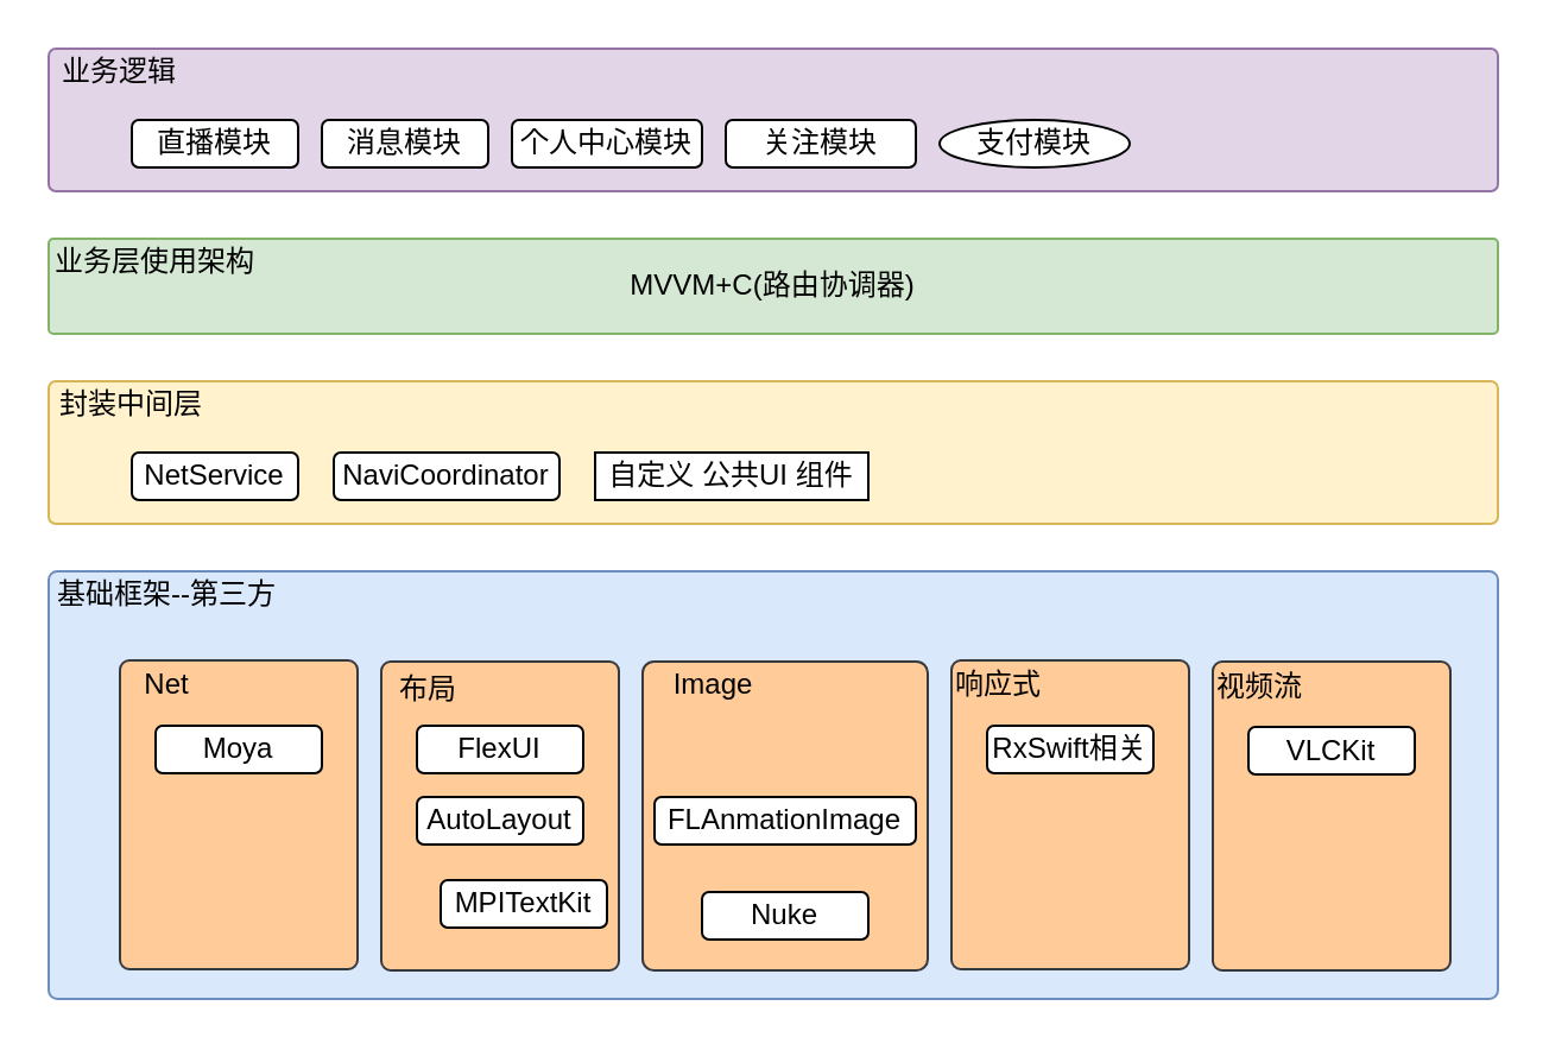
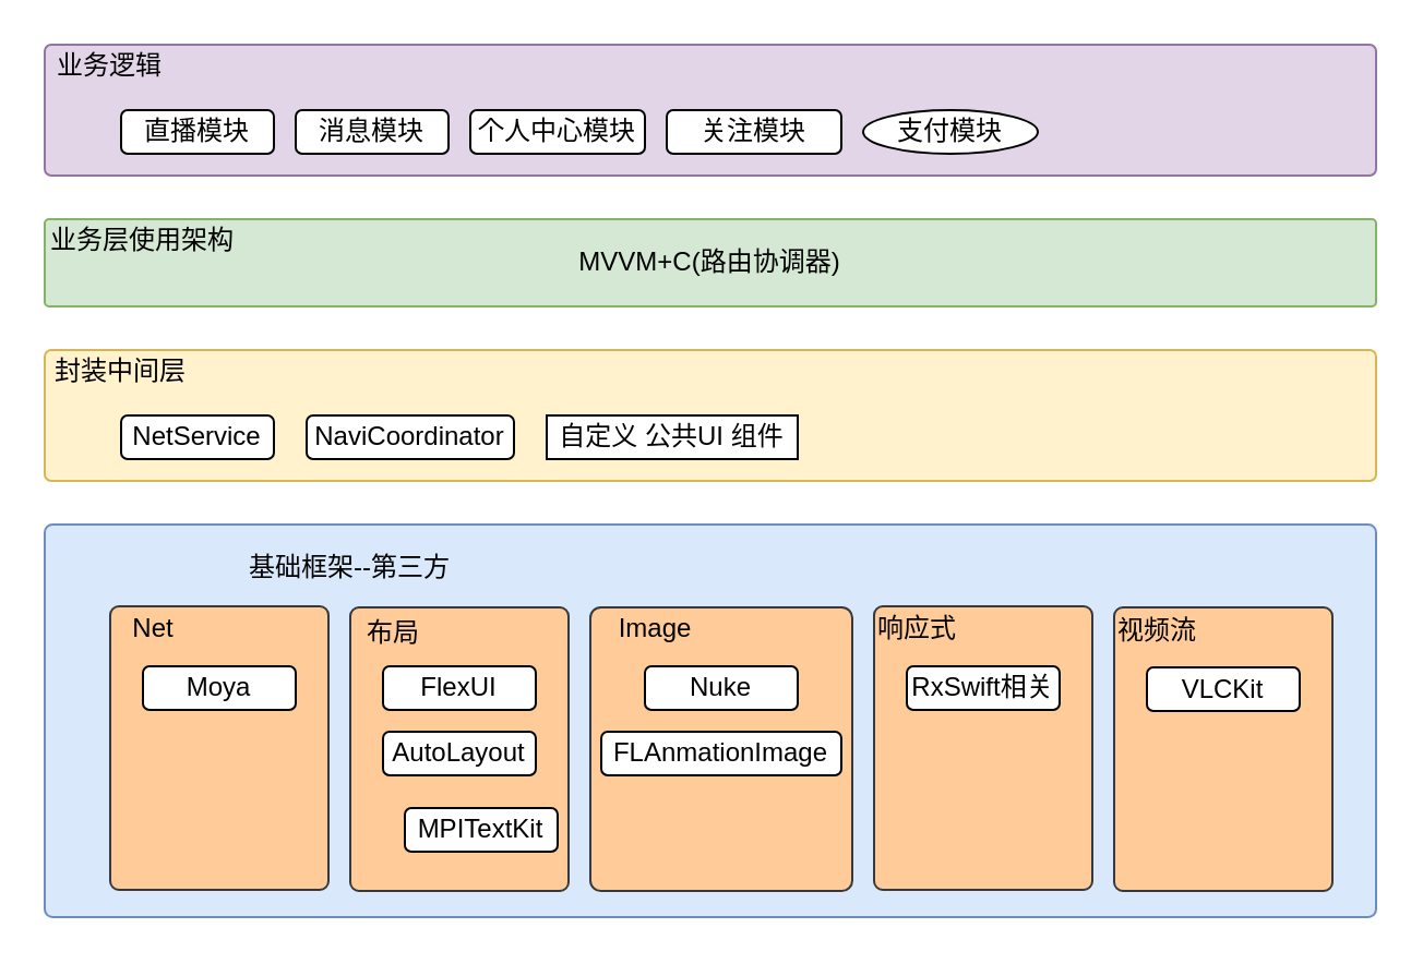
- <mxCell id="21" value="基础框架--第三方" style="text;html=1;strokeColor=none;fillColor=none;align=center;verticalAlign=middle;whiteSpace=wrap;rounded=0;" vertex="1" parent="1"><mxGeometry x="20" y="240" width="100" height="20" as="geometry" /></mxCell>
+ <mxCell id="21" value="基础框架--第三方" style="text;html=1;strokeColor=none;fillColor=none;align=center;verticalAlign=middle;whiteSpace=wrap;rounded=0;" vertex="1" parent="1"><mxGeometry x="110" y="250" width="100" height="20" as="geometry" /></mxCell>
- <mxCell id="11" value="Nuke" style="rounded=1;whiteSpace=wrap;html=1;" vertex="1" parent="1"><mxGeometry x="295" y="375" width="70" height="20" as="geometry" /></mxCell>
+ <mxCell id="11" value="Nuke" style="rounded=1;whiteSpace=wrap;html=1;" vertex="1" parent="1"><mxGeometry x="295" y="305" width="70" height="20" as="geometry" /></mxCell>
